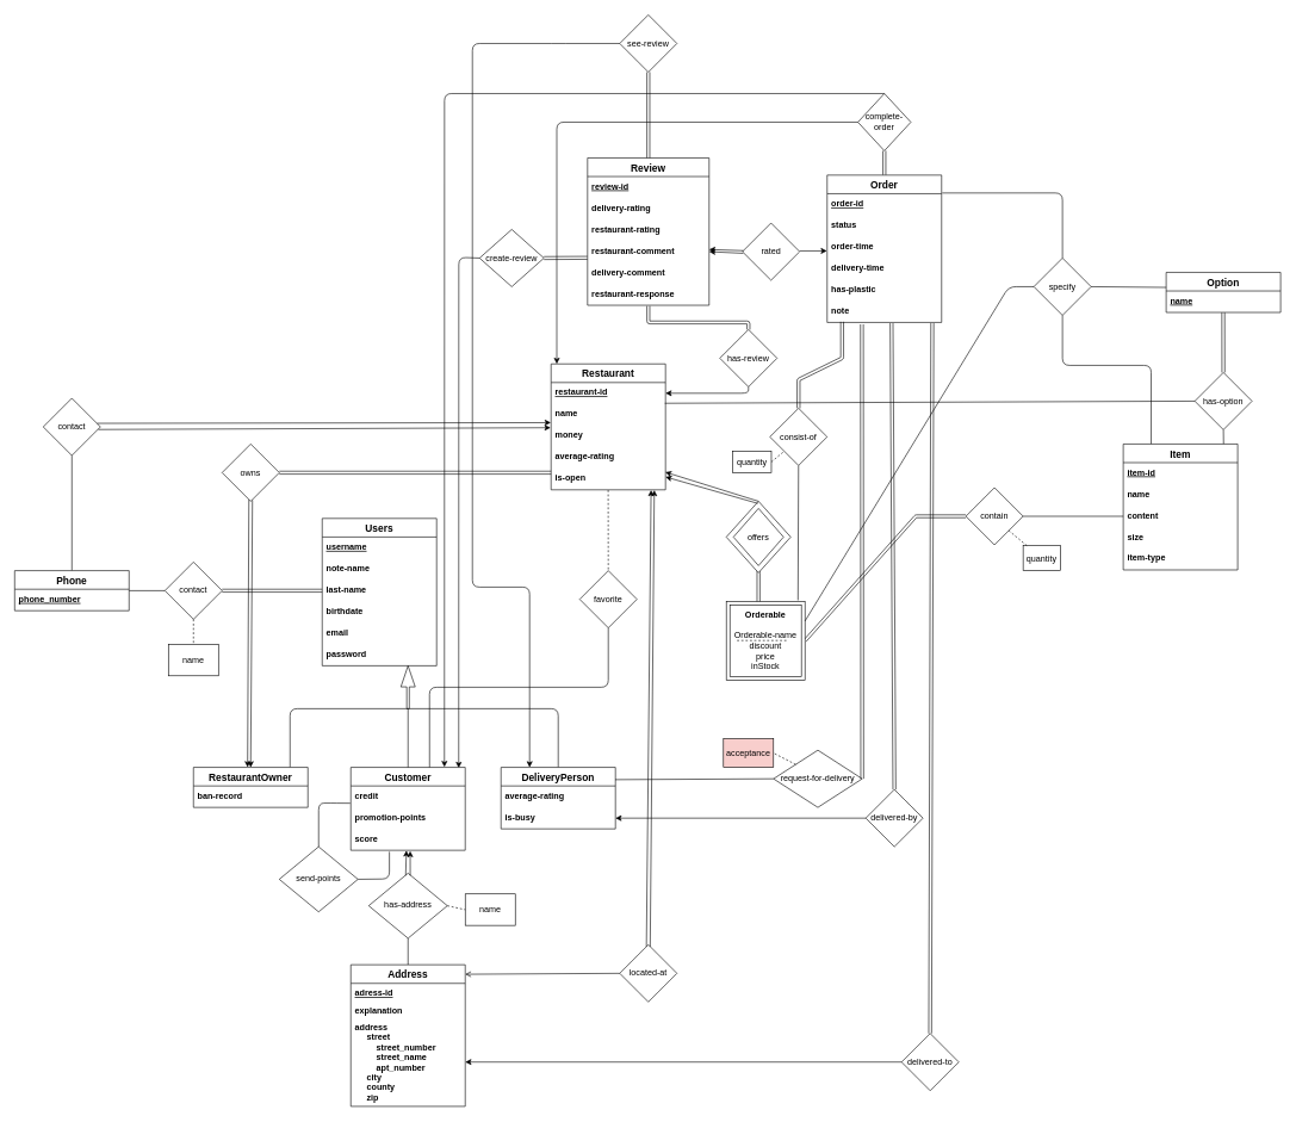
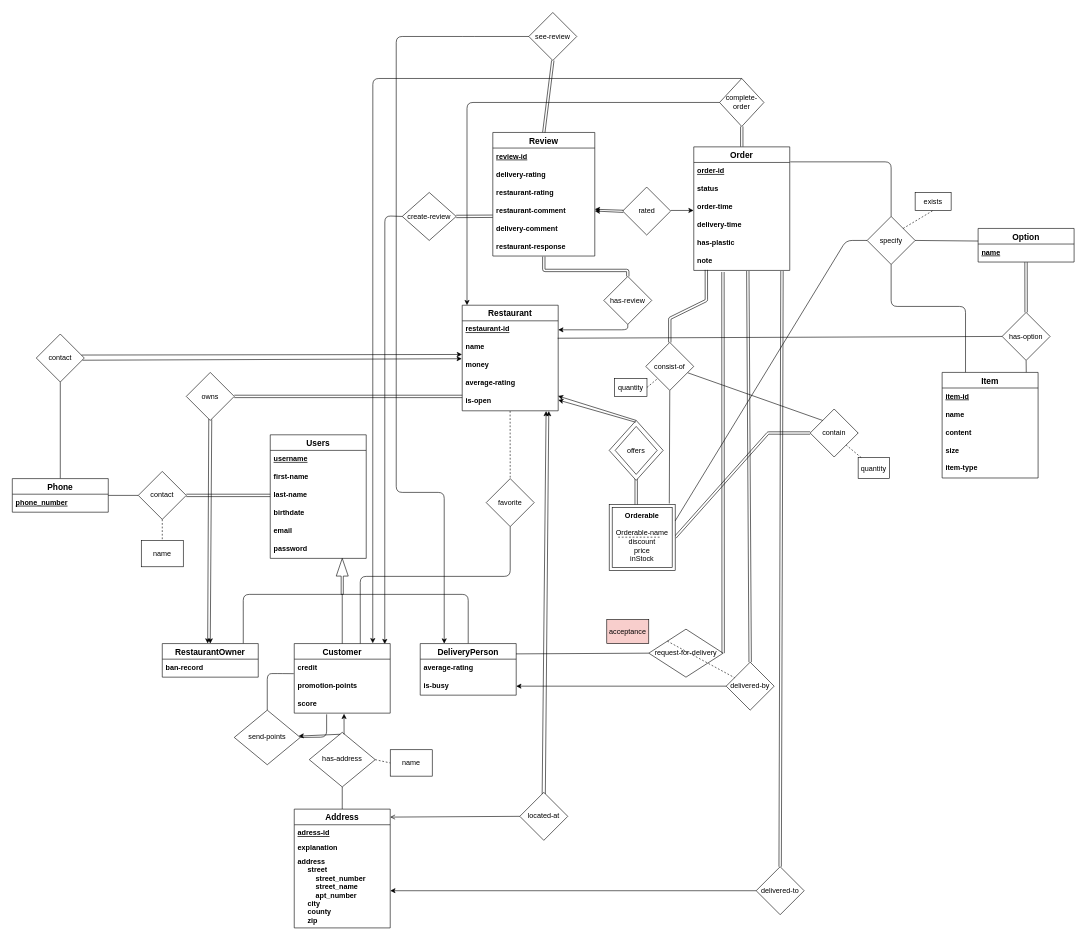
- <mxCell id="119" value="see-review" style="rhombus;whiteSpace=wrap;html=1;" parent="1" vertex="1"><mxGeometry x="866" y="20" width="80" height="80" as="geometry" /></mxCell>
+ <mxCell id="119" value="see-review" style="rhombus;whiteSpace=wrap;html=1;" parent="1" vertex="1"><mxGeometry x="881" y="20" width="80" height="80" as="geometry" /></mxCell>
+ <mxCell id="127" value="exists" style="rounded=0;whiteSpace=wrap;html=1;direction=south;" parent="1" vertex="1"><mxGeometry x="1525" y="320" width="60" height="30" as="geometry" /></mxCell>
+ <mxCell id="128" value="" style="endArrow=none;dashed=1;html=1;entryX=1;entryY=0.5;entryDx=0;entryDy=0;exitX=1;exitY=0;exitDx=0;exitDy=0;" parent="1" source="121" target="127" edge="1"><mxGeometry width="50" height="50" relative="1" as="geometry"><mxPoint x="1590" y="165" as="sourcePoint" /><mxPoint x="1630" y="302.993" as="targetPoint" /></mxGeometry></mxCell>
- <mxCell id="23" value="" style="endArrow=none;html=1;exitX=1;exitY=0.5;exitDx=0;exitDy=0;" parent="1" source="27" target="132" edge="1"><mxGeometry width="50" height="50" relative="1" as="geometry"><mxPoint x="1420" y="704" as="sourcePoint" /><mxPoint x="1561.001" y="711" as="targetPoint" /></mxGeometry></mxCell>
+ <mxCell id="23" value="" style="endArrow=none;html=1;exitX=1;exitY=0.5;exitDx=0;exitDy=0;" parent="1" source="27" target="26" edge="1"><mxGeometry width="50" height="50" relative="1" as="geometry"><mxPoint x="1420" y="704" as="sourcePoint" /><mxPoint x="1561.001" y="711" as="targetPoint" /></mxGeometry></mxCell>
- <mxCell id="100" value="note-name" style="text;strokeColor=none;fillColor=none;spacingLeft=4;spacingRight=4;overflow=hidden;rotatable=0;points=[[0,0.5],[1,0.5]];portConstraint=eastwest;fontSize=12;fontStyle=1" parent="98" vertex="1"><mxGeometry y="56" width="160" height="30" as="geometry" /></mxCell>
+ <mxCell id="100" value="first-name" style="text;strokeColor=none;fillColor=none;spacingLeft=4;spacingRight=4;overflow=hidden;rotatable=0;points=[[0,0.5],[1,0.5]];portConstraint=eastwest;fontSize=12;fontStyle=1" parent="98" vertex="1"><mxGeometry y="56" width="160" height="30" as="geometry" /></mxCell>
- <mxCell id="137" value="" style="endArrow=none;dashed=1;html=1;entryX=0.5;entryY=0;entryDx=0;entryDy=0;exitX=0;exitY=0;exitDx=0;exitDy=0;" parent="1" source="135" target="136" edge="1"><mxGeometry width="50" height="50" relative="1" as="geometry"><mxPoint x="1400" y="793" as="sourcePoint" /><mxPoint x="1400" y="762" as="targetPoint" /></mxGeometry></mxCell>
+ <mxCell id="137" value="" style="endArrow=none;dashed=1;html=1;exitX=0;exitY=0;exitDx=0;exitDy=0;" parent="1" source="135" target="12" edge="1"><mxGeometry width="50" height="50" relative="1" as="geometry"><mxPoint x="1400" y="793" as="sourcePoint" /><mxPoint x="1400" y="762" as="targetPoint" /></mxGeometry></mxCell>
- <mxCell id="33" value="" style="endArrow=classic;html=1;exitX=0.47;exitY=0.035;exitDx=0;exitDy=0;exitPerimeter=0;entryX=0.486;entryY=1.007;entryDx=0;entryDy=0;entryPerimeter=0;" parent="1" source="32" target="57" edge="1"><mxGeometry width="50" height="50" relative="1" as="geometry"><mxPoint x="579" y="1240" as="sourcePoint" /><mxPoint x="500" y="1210" as="targetPoint" /></mxGeometry></mxCell>
+ <mxCell id="33" value="" style="endArrow=classic;html=1;exitX=0.47;exitY=0.035;exitDx=0;exitDy=0;exitPerimeter=0;" parent="1" source="32" target="144" edge="1"><mxGeometry width="50" height="50" relative="1" as="geometry"><mxPoint x="579" y="1240" as="sourcePoint" /><mxPoint x="500" y="1210" as="targetPoint" /></mxGeometry></mxCell>
